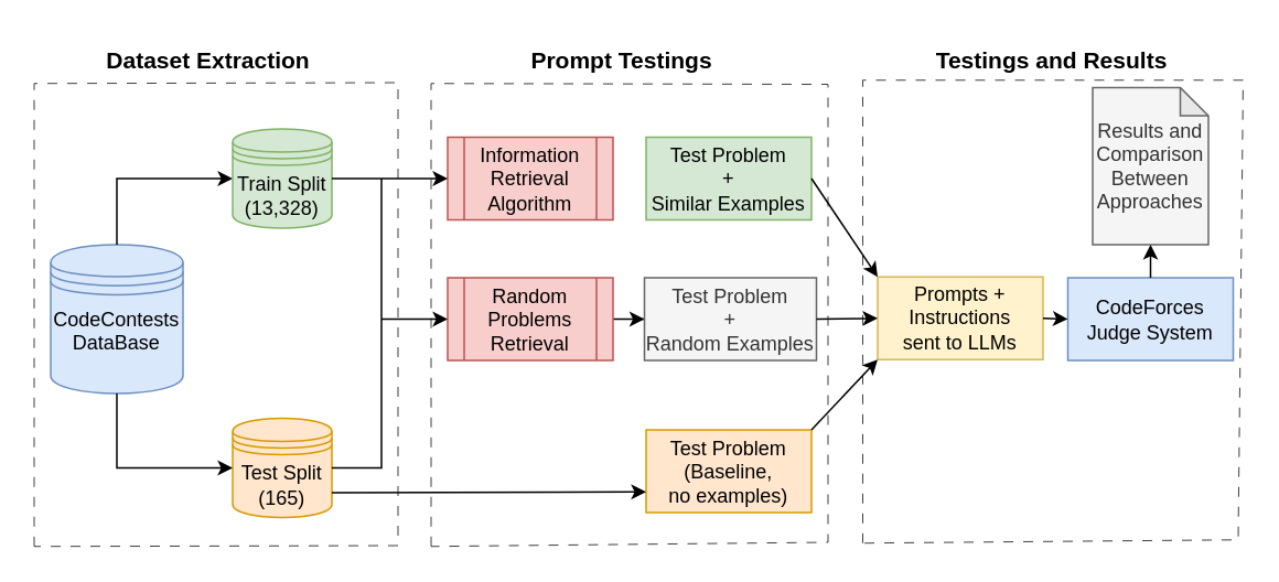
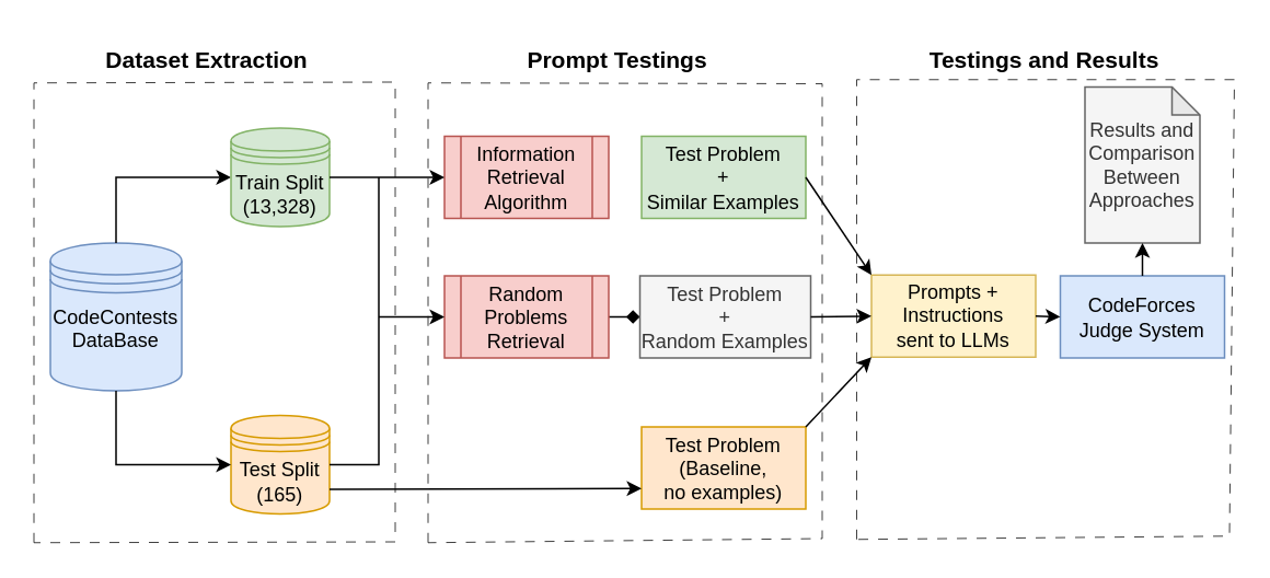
- <mxCell id="13" value="" style="edgeStyle=orthogonalEdgeStyle;rounded=0;orthogonalLoop=1;jettySize=auto;html=1;" edge="1" parent="1" source="14" target="18"><mxGeometry relative="1" as="geometry" /></mxCell>
+ <mxCell id="13" value="" style="edgeStyle=orthogonalEdgeStyle;rounded=0;orthogonalLoop=1;jettySize=auto;html=1;endArrow=diamond;" edge="1" parent="1" source="14" target="18"><mxGeometry relative="1" as="geometry" /></mxCell>
